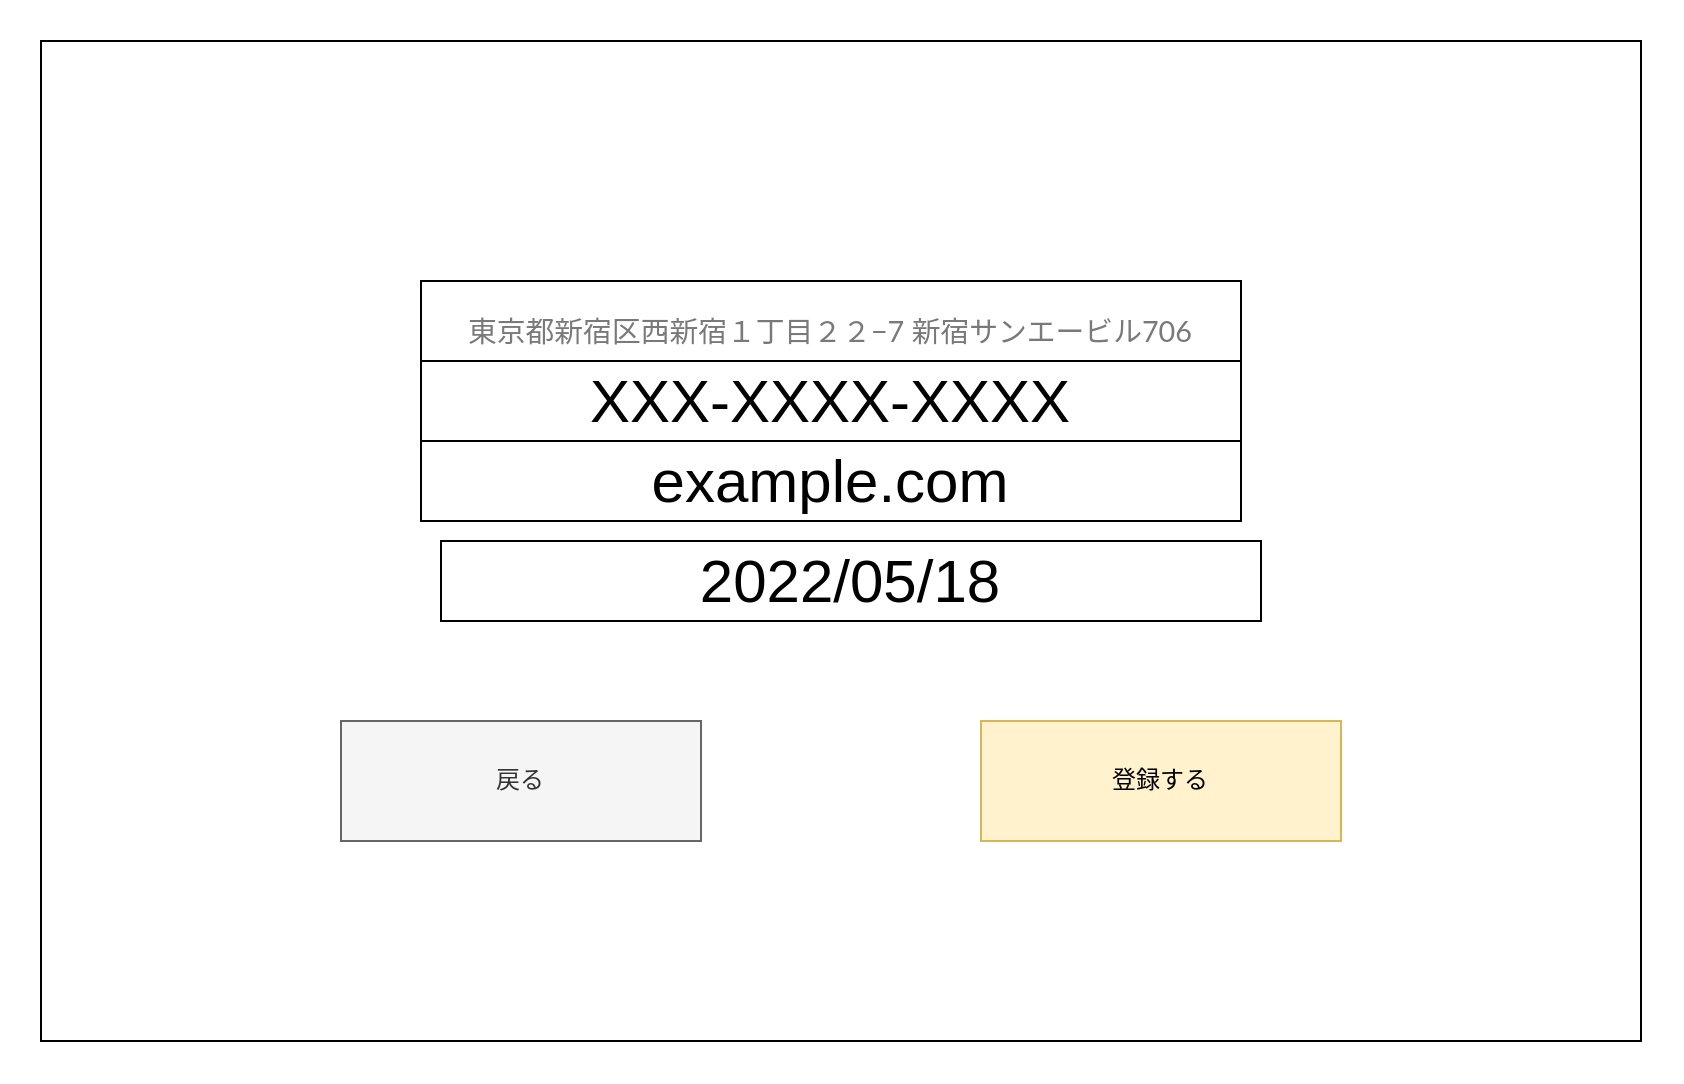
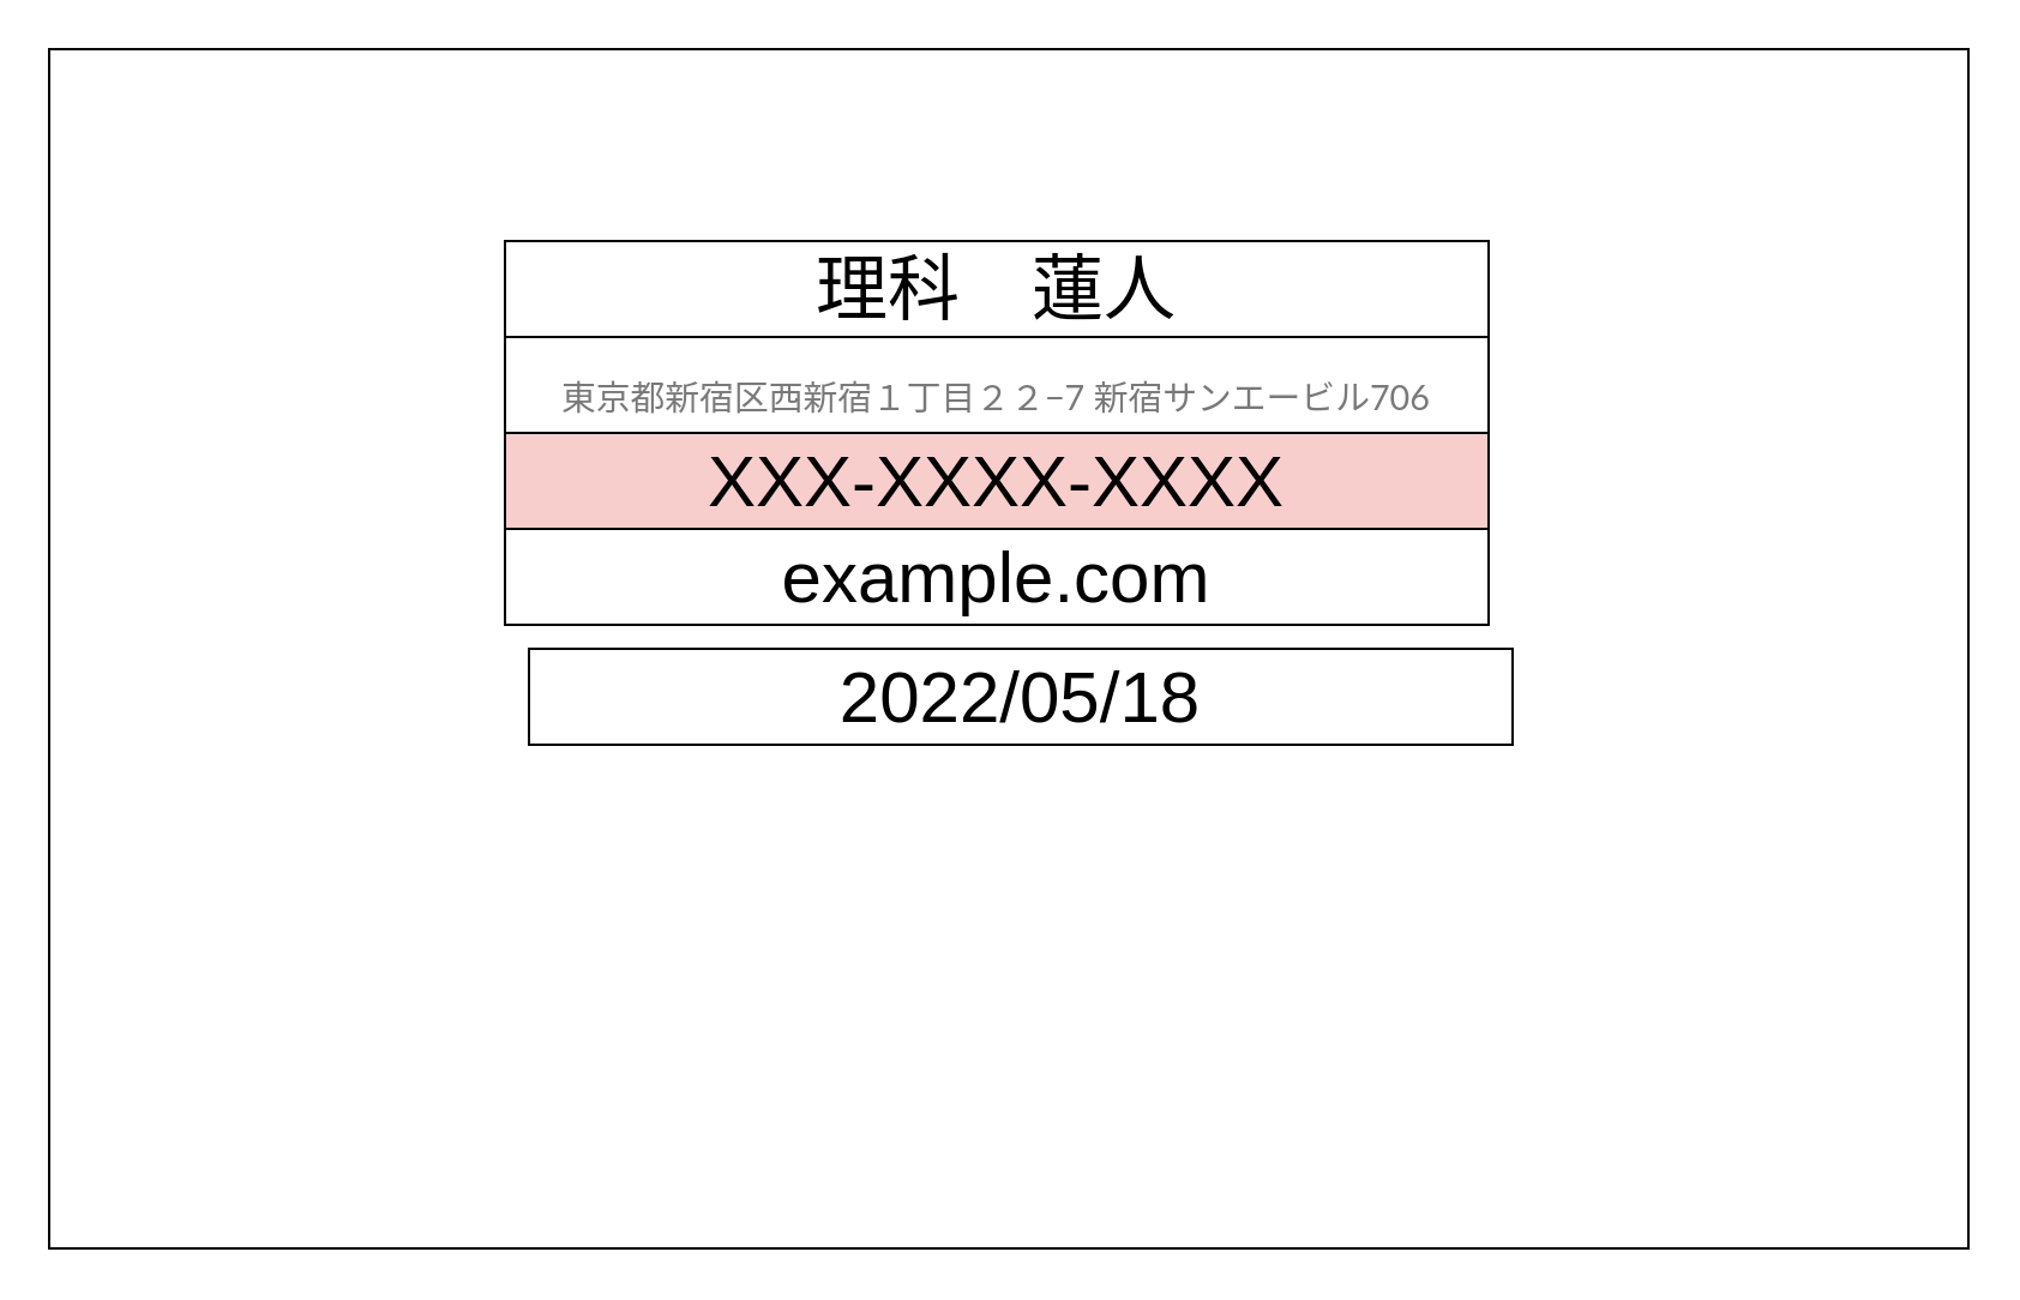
+ <mxCell id="5" value="理科　蓮人" style="rounded=0;whiteSpace=wrap;html=1;fontSize=30;" vertex="1" parent="1"><mxGeometry x="210" y="100" width="410" height="40" as="geometry" /></mxCell>
- <mxCell id="8" value="XXX-XXXX-XXXX" style="rounded=0;whiteSpace=wrap;html=1;fontSize=30;" vertex="1" parent="1"><mxGeometry x="210" y="180" width="410" height="40" as="geometry" /></mxCell>
+ <mxCell id="8" value="XXX-XXXX-XXXX" style="rounded=0;whiteSpace=wrap;html=1;fontSize=30;fillColor=#f8cecc;" vertex="1" parent="1"><mxGeometry x="210" y="180" width="410" height="40" as="geometry" /></mxCell>
- <mxCell id="4" value="戻る" style="rounded=0;whiteSpace=wrap;html=1;fillColor=#f5f5f5;fontColor=#333333;strokeColor=#666666;" vertex="1" parent="1"><mxGeometry x="170" y="360" width="180" height="60" as="geometry" /></mxCell>
- <mxCell id="3" value="登録する" style="rounded=0;whiteSpace=wrap;html=1;fillColor=#fff2cc;strokeColor=#d6b656;" vertex="1" parent="1"><mxGeometry x="490" y="360" width="180" height="60" as="geometry" /></mxCell>
